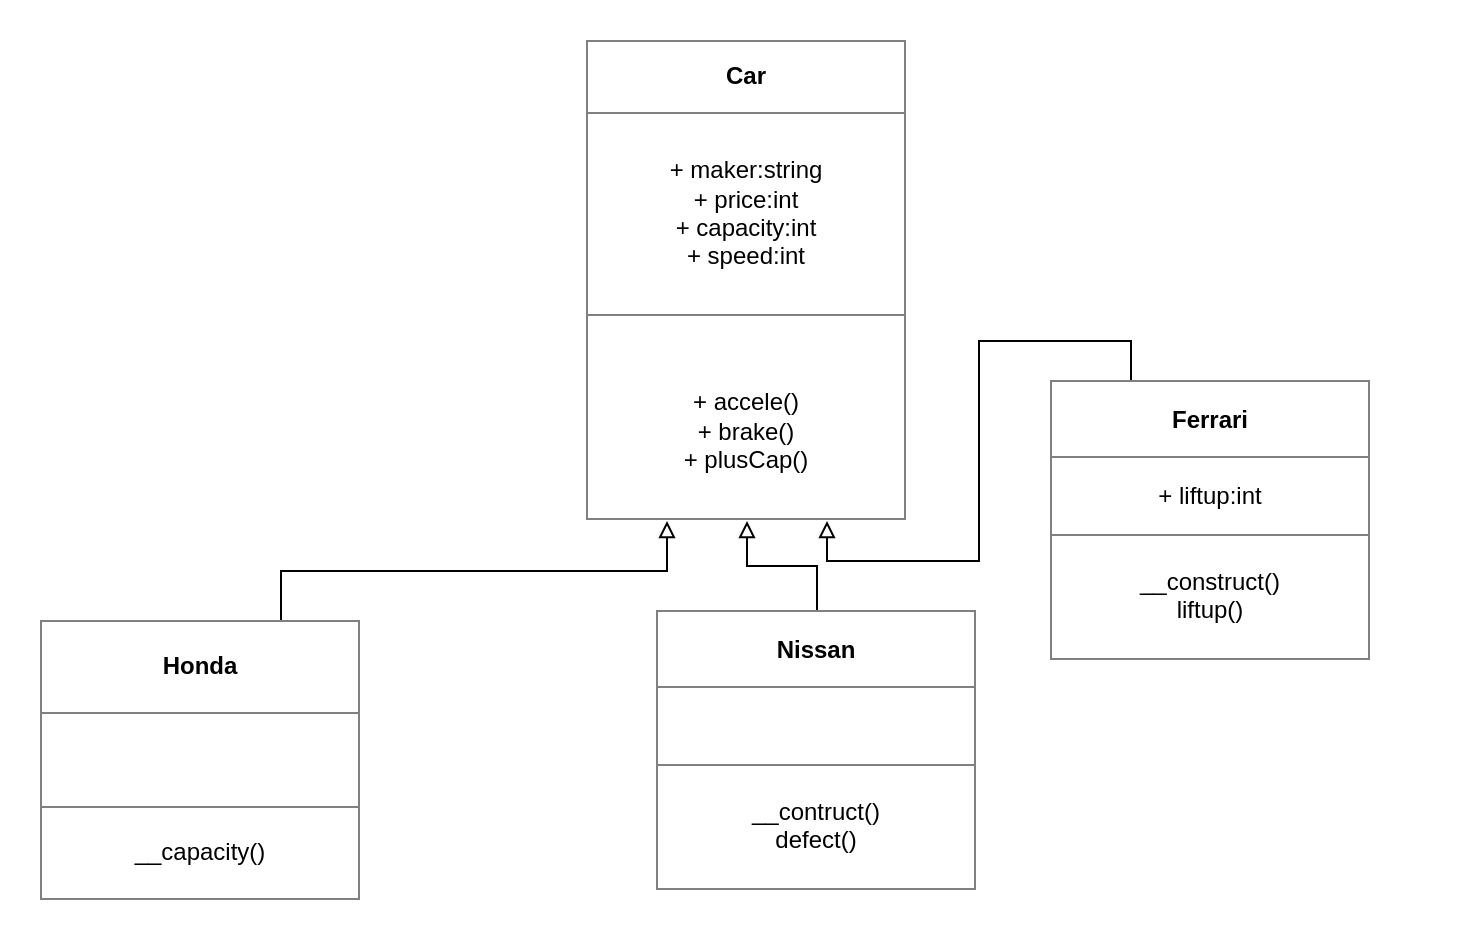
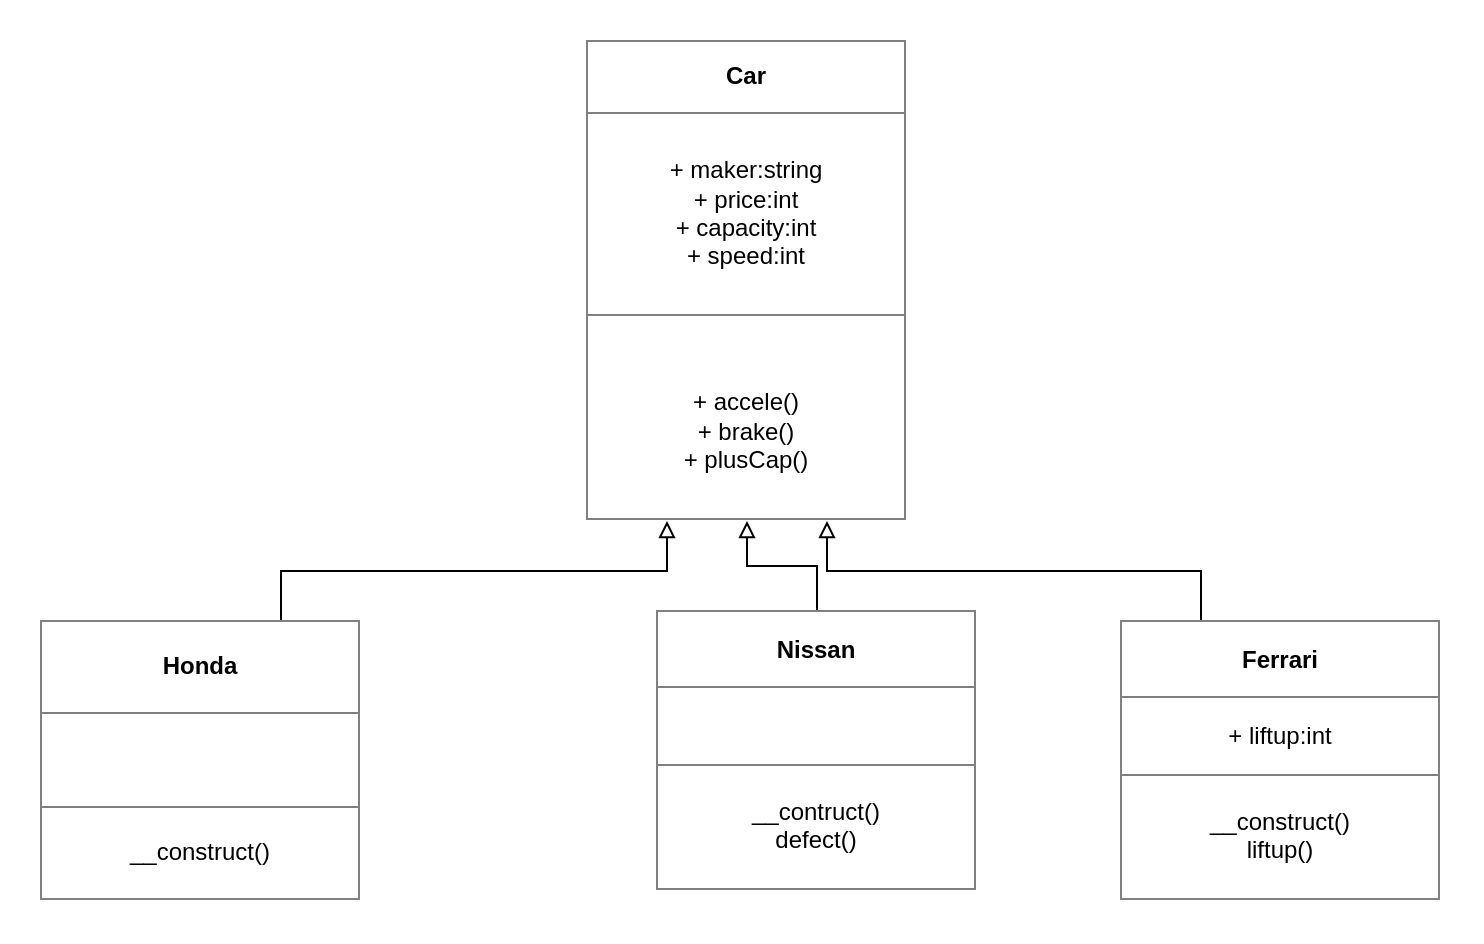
- <mxCell id="7" value="&lt;table border=&quot;1&quot; width=&quot;100%&quot; cellpadding=&quot;4&quot; style=&quot;width: 100% ; height: 100% ; border-collapse: collapse&quot;&gt;&lt;tbody&gt;&lt;tr&gt;&lt;th align=&quot;center&quot;&gt;Ferrari&lt;/th&gt;&lt;/tr&gt;&lt;tr&gt;&lt;td align=&quot;center&quot;&gt;+ liftup:int&lt;/td&gt;&lt;/tr&gt;&lt;tr&gt;&lt;td align=&quot;center&quot;&gt;__construct()&lt;br&gt;liftup()&lt;/td&gt;&lt;/tr&gt;&lt;/tbody&gt;&lt;/table&gt;" style="text;html=1;strokeColor=none;fillColor=none;overflow=fill;" parent="2" vertex="1"><mxGeometry x="505" y="170" width="160" height="140" as="geometry" /></mxCell>
+ <mxCell id="7" value="&lt;table border=&quot;1&quot; width=&quot;100%&quot; cellpadding=&quot;4&quot; style=&quot;width: 100% ; height: 100% ; border-collapse: collapse&quot;&gt;&lt;tbody&gt;&lt;tr&gt;&lt;th align=&quot;center&quot;&gt;Ferrari&lt;/th&gt;&lt;/tr&gt;&lt;tr&gt;&lt;td align=&quot;center&quot;&gt;+ liftup:int&lt;/td&gt;&lt;/tr&gt;&lt;tr&gt;&lt;td align=&quot;center&quot;&gt;__construct()&lt;br&gt;liftup()&lt;/td&gt;&lt;/tr&gt;&lt;/tbody&gt;&lt;/table&gt;" style="text;html=1;strokeColor=none;fillColor=none;overflow=fill;" parent="2" vertex="1"><mxGeometry x="540" y="290" width="160" height="140" as="geometry" /></mxCell>
- <mxCell id="5" value="&lt;table border=&quot;1&quot; width=&quot;100%&quot; cellpadding=&quot;4&quot; style=&quot;width: 100% ; height: 100% ; border-collapse: collapse&quot;&gt;&lt;tbody&gt;&lt;tr&gt;&lt;th align=&quot;center&quot;&gt;Honda&lt;/th&gt;&lt;/tr&gt;&lt;tr&gt;&lt;td align=&quot;center&quot;&gt;&lt;br&gt;&lt;/td&gt;&lt;/tr&gt;&lt;tr&gt;&lt;td align=&quot;center&quot;&gt;__capacity()&lt;/td&gt;&lt;/tr&gt;&lt;/tbody&gt;&lt;/table&gt;" style="text;html=1;strokeColor=none;fillColor=none;overflow=fill;" parent="2" vertex="1"><mxGeometry y="290" width="160" height="140" as="geometry" /></mxCell>
+ <mxCell id="5" value="&lt;table border=&quot;1&quot; width=&quot;100%&quot; cellpadding=&quot;4&quot; style=&quot;width: 100% ; height: 100% ; border-collapse: collapse&quot;&gt;&lt;tbody&gt;&lt;tr&gt;&lt;th align=&quot;center&quot;&gt;Honda&lt;/th&gt;&lt;/tr&gt;&lt;tr&gt;&lt;td align=&quot;center&quot;&gt;&lt;br&gt;&lt;/td&gt;&lt;/tr&gt;&lt;tr&gt;&lt;td align=&quot;center&quot;&gt;__construct()&lt;/td&gt;&lt;/tr&gt;&lt;/tbody&gt;&lt;/table&gt;" style="text;html=1;strokeColor=none;fillColor=none;overflow=fill;" parent="2" vertex="1"><mxGeometry y="290" width="160" height="140" as="geometry" /></mxCell>
